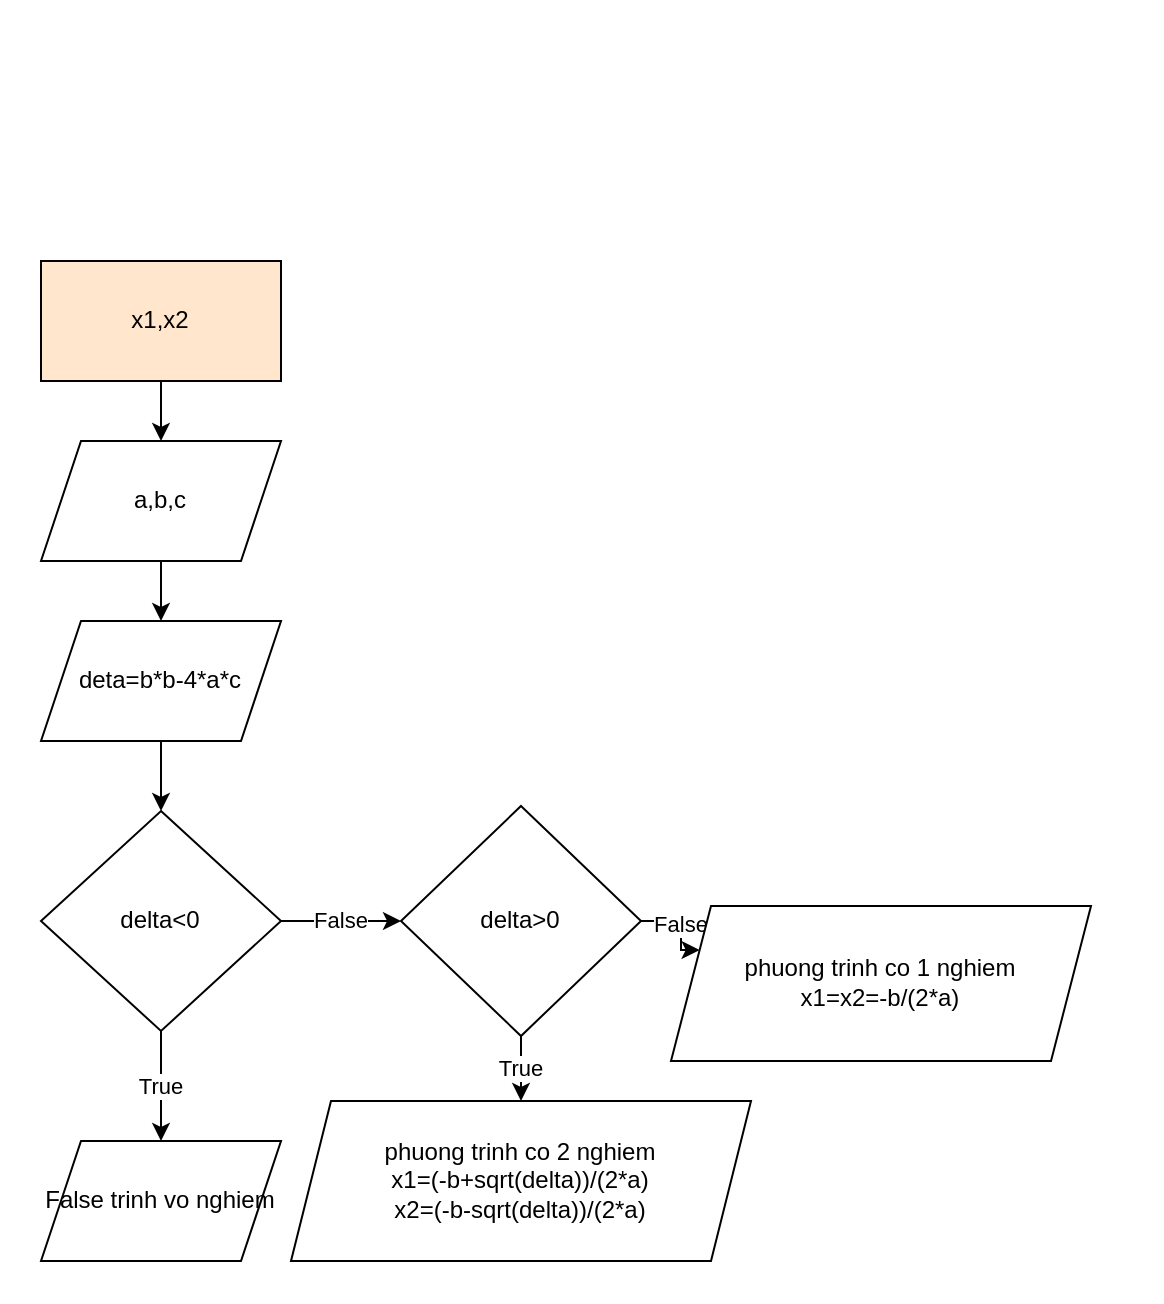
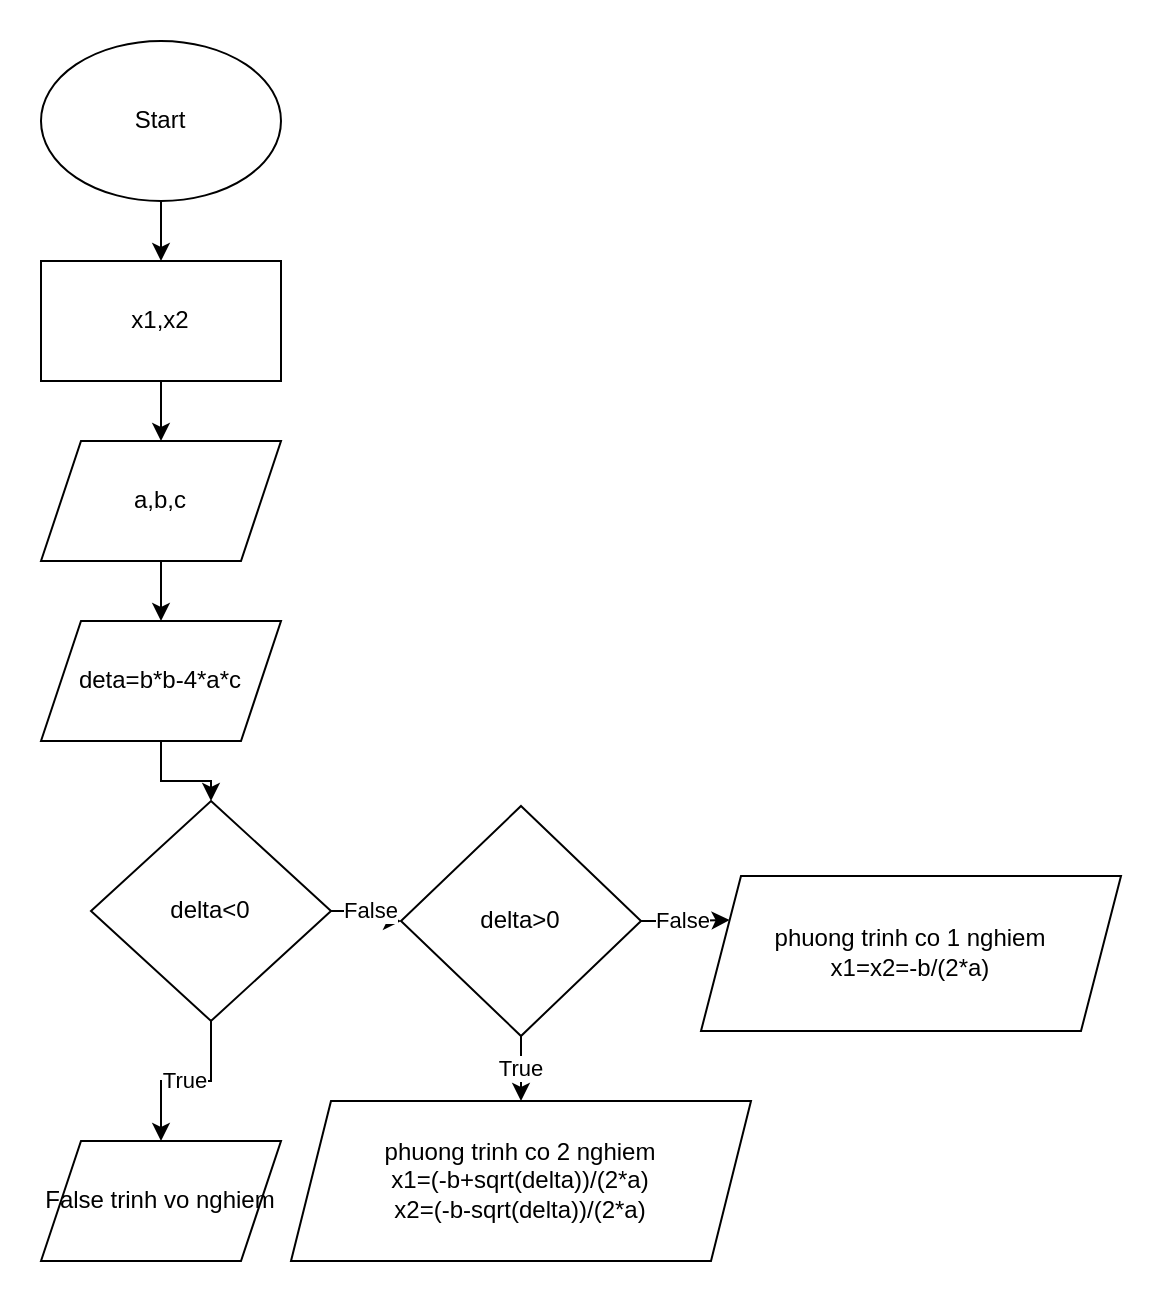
+ <mxCell id="3" value="Start" style="ellipse;whiteSpace=wrap;html=1;" parent="1" vertex="1"><mxGeometry x="20" y="20" width="120" height="80" as="geometry" /></mxCell>
+ <mxCell id="2" style="edgeStyle=orthogonalEdgeStyle;rounded=0;orthogonalLoop=1;jettySize=auto;html=1;entryX=0.5;entryY=0;entryDx=0;entryDy=0;" parent="1" source="3" target="18" edge="1"><mxGeometry relative="1" as="geometry" /></mxCell>
- <mxCell id="18" value="x1,x2" style="rounded=0;whiteSpace=wrap;html=1;fillColor=#ffe6cc;" parent="1" vertex="1"><mxGeometry x="20" y="130" width="120" height="60" as="geometry" /></mxCell>
+ <mxCell id="18" value="x1,x2" style="rounded=0;whiteSpace=wrap;html=1;" parent="1" vertex="1"><mxGeometry x="20" y="130" width="120" height="60" as="geometry" /></mxCell>
- <mxCell id="8" value="delta&amp;lt;0" style="rhombus;whiteSpace=wrap;html=1;" parent="1" vertex="1"><mxGeometry x="20" y="405" width="120" height="110" as="geometry" /></mxCell>
+ <mxCell id="8" value="delta&amp;lt;0" style="rhombus;whiteSpace=wrap;html=1;" parent="1" vertex="1"><mxGeometry x="45" y="400" width="120" height="110" as="geometry" /></mxCell>
- <mxCell id="16" value="phuong trinh co 1 nghiem&lt;br&gt;x1=x2=-b/(2*a)" style="shape=parallelogram;perimeter=parallelogramPerimeter;whiteSpace=wrap;html=1;fixedSize=1;" parent="1" vertex="1"><mxGeometry x="335" y="452.5" width="210" height="77.5" as="geometry" /></mxCell>
+ <mxCell id="16" value="phuong trinh co 1 nghiem&lt;br&gt;x1=x2=-b/(2*a)" style="shape=parallelogram;perimeter=parallelogramPerimeter;whiteSpace=wrap;html=1;fixedSize=1;" parent="1" vertex="1"><mxGeometry x="350" y="437.5" width="210" height="77.5" as="geometry" /></mxCell>
